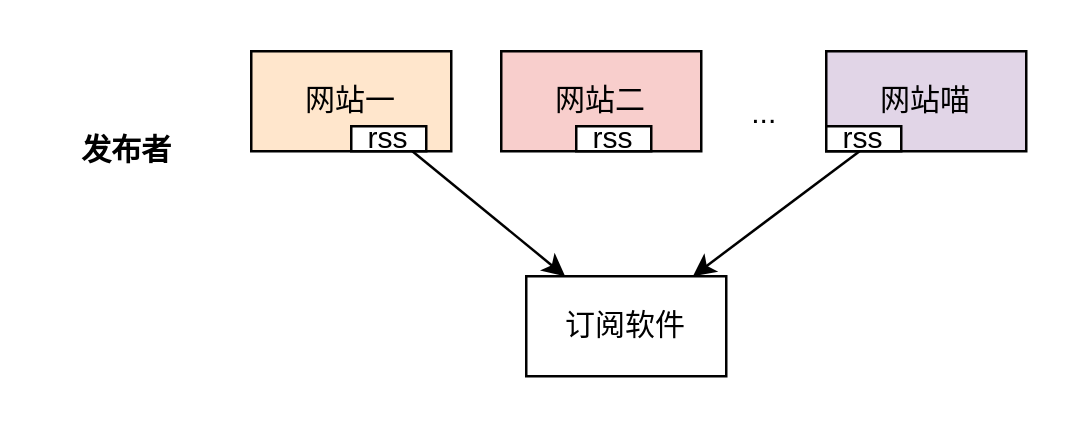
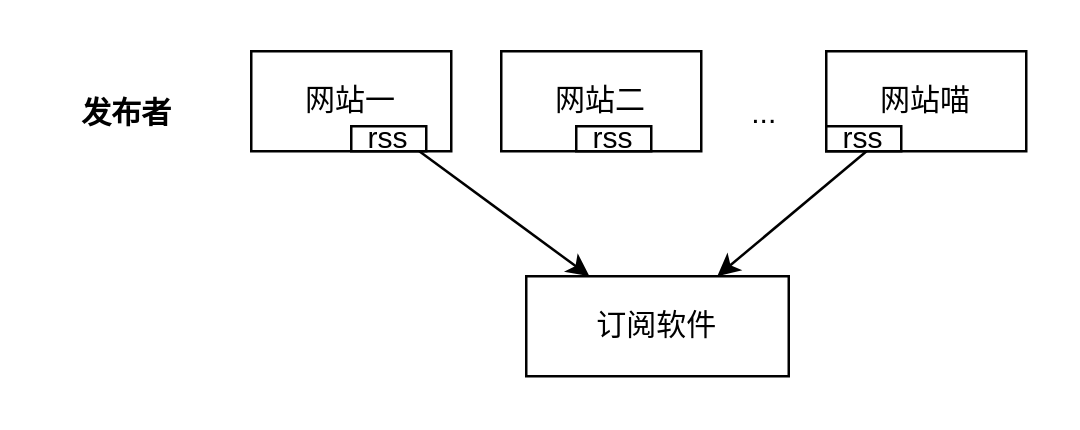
- <mxCell id="2" value="网站一" style="rounded=0;whiteSpace=wrap;html=1;fillColor=#ffe6cc;" parent="1" vertex="1"><mxGeometry x="100" y="20" width="80" height="40" as="geometry" /></mxCell>
+ <mxCell id="2" value="网站一" style="rounded=0;whiteSpace=wrap;html=1;" parent="1" vertex="1"><mxGeometry x="100" y="20" width="80" height="40" as="geometry" /></mxCell>
- <mxCell id="3" value="网站二" style="rounded=0;whiteSpace=wrap;html=1;fillColor=#f8cecc;" parent="1" vertex="1"><mxGeometry x="200" y="20" width="80" height="40" as="geometry" /></mxCell>
+ <mxCell id="3" value="网站二" style="rounded=0;whiteSpace=wrap;html=1;" parent="1" vertex="1"><mxGeometry x="200" y="20" width="80" height="40" as="geometry" /></mxCell>
- <mxCell id="4" value="网站喵" style="rounded=0;whiteSpace=wrap;html=1;fillColor=#e1d5e7;" parent="1" vertex="1"><mxGeometry x="330" y="20" width="80" height="40" as="geometry" /></mxCell>
+ <mxCell id="4" value="网站喵" style="rounded=0;whiteSpace=wrap;html=1;" parent="1" vertex="1"><mxGeometry x="330" y="20" width="80" height="40" as="geometry" /></mxCell>
- <mxCell id="9" value="&lt;b&gt;发布者&lt;/b&gt;" style="text;html=1;align=center;verticalAlign=middle;resizable=0;points=[];autosize=1;strokeColor=none;fillColor=none;" parent="1" vertex="1"><mxGeometry x="20" y="45" width="60" height="30" as="geometry" /></mxCell>
+ <mxCell id="9" value="&lt;b&gt;发布者&lt;/b&gt;" style="text;html=1;align=center;verticalAlign=middle;resizable=0;points=[];autosize=1;strokeColor=none;fillColor=none;" parent="1" vertex="1"><mxGeometry y="30" width="60" height="30" as="geometry" x="20" /></mxCell>
- <mxCell id="6" value="订阅软件" style="rounded=0;whiteSpace=wrap;html=1;" parent="1" vertex="1"><mxGeometry x="210" y="110" width="80" height="40" as="geometry" /></mxCell>
+ <mxCell id="6" value="订阅软件" style="rounded=0;whiteSpace=wrap;html=1;" parent="1" vertex="1"><mxGeometry x="210" y="110" width="105" height="40" as="geometry" /></mxCell>
